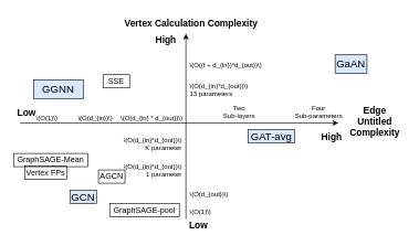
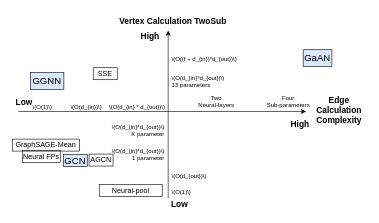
- <mxCell id="10" value="&lt;b style=&quot;color: rgb(0 , 0 , 0) ; font-size: 14px ; letter-spacing: normal ; text-indent: 0px ; text-transform: none ; word-spacing: 0px&quot;&gt;Vertex Calculation Complexity&lt;/b&gt;" style="text;whiteSpace=wrap;html=1;align=center;fontFamily=Arial;fontStyle=0" parent="1" vertex="1"><mxGeometry x="168" y="20" width="240" height="30" as="geometry" /></mxCell>
+ <mxCell id="10" value="&lt;b style=&quot;color: rgb(0 , 0 , 0) ; font-size: 14px ; letter-spacing: normal ; text-indent: 0px ; text-transform: none ; word-spacing: 0px&quot;&gt;Vertex Calculation TwoSub&lt;/b&gt;" style="text;whiteSpace=wrap;html=1;align=center;fontFamily=Arial;fontStyle=0" parent="1" vertex="1"><mxGeometry x="168" y="20" width="240" height="30" as="geometry" /></mxCell>
- <mxCell id="18" value="&lt;span style=&quot;font-size: 16px;&quot;&gt;GGNN&lt;/span&gt;" style="text;html=1;fillColor=#dae8fc;align=center;verticalAlign=middle;whiteSpace=wrap;rounded=0;fontFamily=Arial;fontSize=16;fontStyle=0;strokeColor=#000000;" parent="16" vertex="1"><mxGeometry x="50" y="120" width="75" height="28" as="geometry" /></mxCell>
+ <mxCell id="18" value="&lt;span style=&quot;font-size: 16px;&quot;&gt;GGNN&lt;/span&gt;" style="text;html=1;fillColor=#dae8fc;align=center;verticalAlign=middle;whiteSpace=wrap;rounded=0;fontFamily=Arial;fontSize=16;fontStyle=0;strokeColor=#000000;" parent="16" vertex="1"><mxGeometry x="50" y="120" width="56" height="28" as="geometry" /></mxCell>
- <mxCell id="30" value="&lt;font style=&quot;font-size: 10px;&quot;&gt;Two&lt;br style=&quot;font-size: 10px;&quot;&gt;Sub-layers&lt;br style=&quot;font-size: 10px;&quot;&gt;&lt;/font&gt;" style="text;html=1;align=center;verticalAlign=top;resizable=0;points=[];autosize=1;fontSize=10;" parent="16" vertex="1"><mxGeometry x="330" y="150" width="60" height="30" as="geometry" /></mxCell>
+ <mxCell id="30" value="&lt;font style=&quot;font-size: 10px;&quot;&gt;Two&lt;br style=&quot;font-size: 10px;&quot;&gt;Neural-layers&lt;br style=&quot;font-size: 10px;&quot;&gt;&lt;/font&gt;" style="text;html=1;align=center;verticalAlign=top;resizable=0;points=[];autosize=1;fontSize=10;" parent="16" vertex="1"><mxGeometry x="330" y="150" width="60" height="30" as="geometry" /></mxCell>
- <mxCell id="4" value="&lt;b&gt;&lt;font style=&quot;font-size: 14px&quot;&gt;Edge Untitled&lt;br&gt;Complexity&lt;br&gt;&lt;/font&gt;&lt;/b&gt;" style="text;html=1;strokeColor=none;fillColor=none;align=center;verticalAlign=middle;whiteSpace=wrap;rounded=0;fontFamily=Arial;fontStyle=0" parent="1" vertex="1"><mxGeometry x="520" y="173" width="90" height="20" as="geometry" /></mxCell>
+ <mxCell id="4" value="&lt;b&gt;&lt;font style=&quot;font-size: 14px&quot;&gt;Edge Calculation&lt;br&gt;Complexity&lt;br&gt;&lt;/font&gt;&lt;/b&gt;" style="text;html=1;strokeColor=none;fillColor=none;align=center;verticalAlign=middle;whiteSpace=wrap;rounded=0;fontFamily=Arial;fontStyle=0" parent="1" vertex="1"><mxGeometry x="520" y="173" width="90" height="20" as="geometry" /></mxCell>
- <mxCell id="21" value="&lt;span style=&quot;font-size: 16px&quot;&gt;GAT-avg&lt;/span&gt;" style="text;html=1;strokeColor=#000000;fillColor=#dae8fc;align=center;verticalAlign=middle;whiteSpace=wrap;rounded=0;fontFamily=Arial;fontSize=16;fontStyle=0" parent="16" vertex="1"><mxGeometry x="374" y="195" width="70" height="20" as="geometry" /></mxCell>
- <mxCell id="24" value="&lt;span&gt;Vertex FPs&lt;/span&gt;" style="text;html=1;fillColor=none;align=center;verticalAlign=middle;whiteSpace=wrap;rounded=0;fontFamily=Arial;fontStyle=0;strokeColor=#000000;" parent="16" vertex="1"><mxGeometry x="37" y="250" width="63" height="20" as="geometry" /></mxCell>
+ <mxCell id="24" value="&lt;span&gt;Neural FPs&lt;/span&gt;" style="text;html=1;fillColor=none;align=center;verticalAlign=middle;whiteSpace=wrap;rounded=0;fontFamily=Arial;fontStyle=0;strokeColor=#000000;" parent="16" vertex="1"><mxGeometry x="37" y="250" width="63" height="20" as="geometry" /></mxCell>
- <mxCell id="23" value="&lt;span style=&quot;font-size: 16px;&quot;&gt;GCN&lt;/span&gt;" style="text;html=1;strokeColor=#000000;fillColor=#dae8fc;align=center;verticalAlign=middle;whiteSpace=wrap;rounded=0;fontFamily=Arial;fontSize=16;fontStyle=0" parent="16" vertex="1"><mxGeometry x="105" y="287" width="40" height="20" as="geometry" /></mxCell>
+ <mxCell id="23" value="&lt;span style=&quot;font-size: 16px;&quot;&gt;GCN&lt;/span&gt;" style="text;html=1;strokeColor=#000000;fillColor=#dae8fc;align=center;verticalAlign=middle;whiteSpace=wrap;rounded=0;fontFamily=Arial;fontSize=16;fontStyle=0" parent="16" vertex="1"><mxGeometry x="105" y="257" width="40" height="20" as="geometry" /></mxCell>
- <mxCell id="20" value="&lt;span&gt;GraphSAGE-pool&lt;/span&gt;" style="text;html=1;fillColor=none;align=center;verticalAlign=middle;whiteSpace=wrap;rounded=0;fontFamily=Arial;fontStyle=0;strokeColor=#000000;" parent="16" vertex="1"><mxGeometry x="165" y="307" width="105" height="20" as="geometry" /></mxCell>
+ <mxCell id="20" value="&lt;span&gt;Neural-pool&lt;/span&gt;" style="text;html=1;fillColor=none;align=center;verticalAlign=middle;whiteSpace=wrap;rounded=0;fontFamily=Arial;fontStyle=0;strokeColor=#000000;" parent="16" vertex="1"><mxGeometry x="165" y="307" width="105" height="20" as="geometry" /></mxCell>
